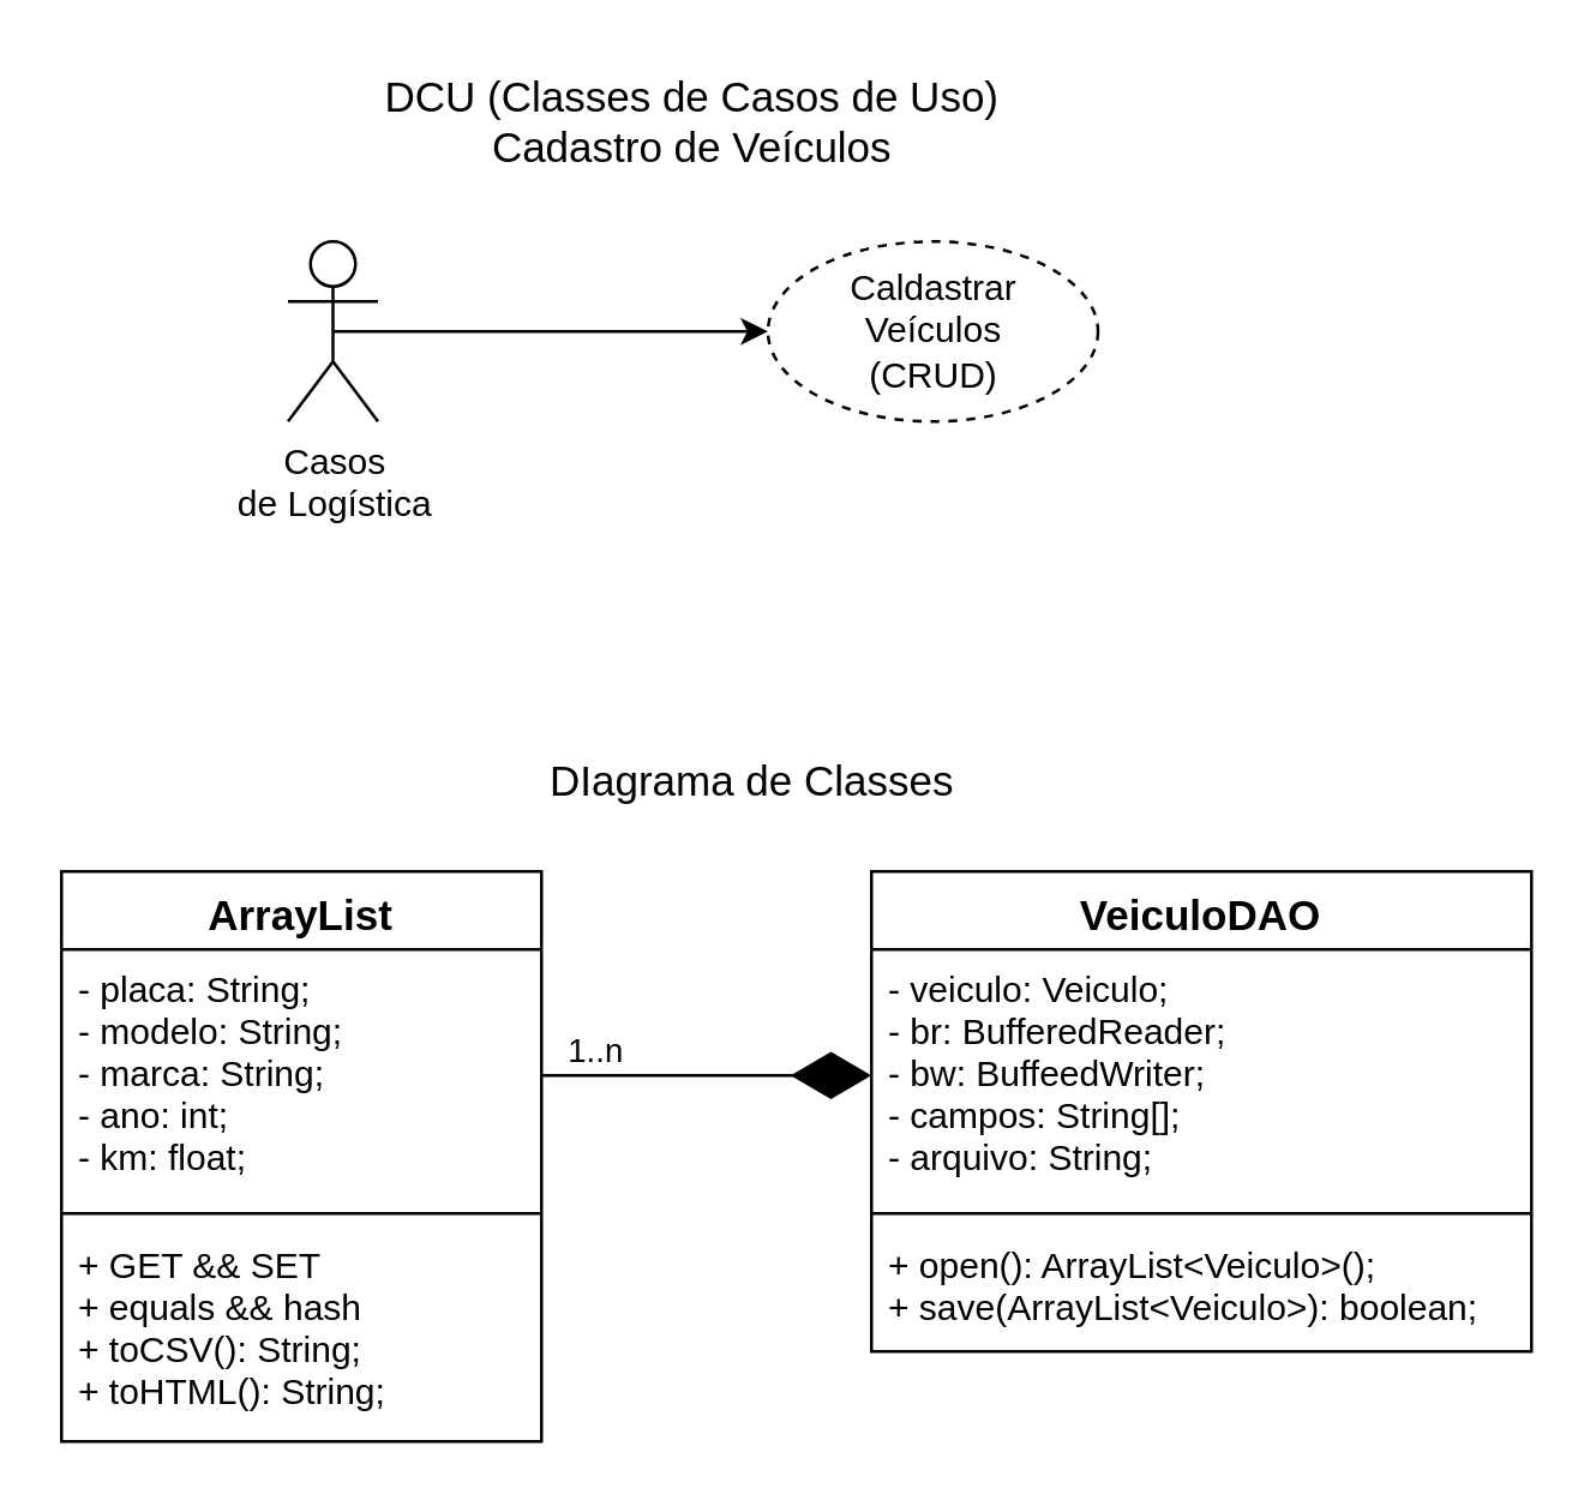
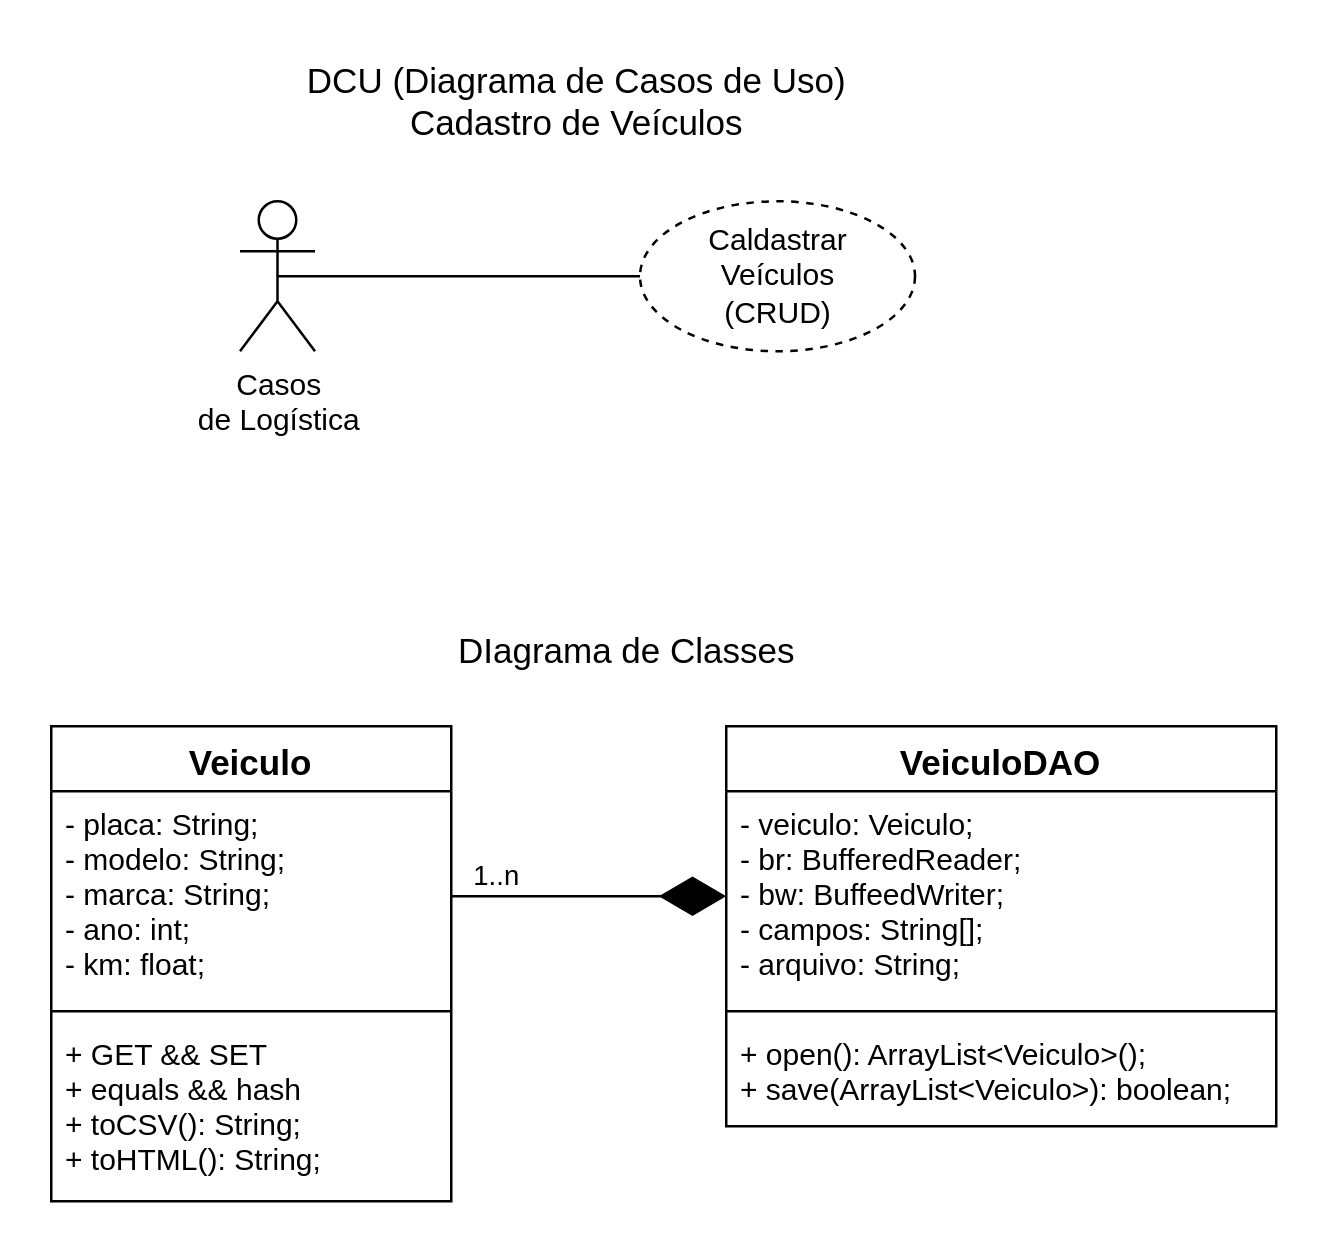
- <mxCell id="5" value="DCU (Classes de Casos de Uso)&lt;br style=&quot;font-size: 14px;&quot;&gt;Cadastro de Veículos" style="text;html=1;strokeColor=none;fillColor=none;align=center;verticalAlign=middle;whiteSpace=wrap;rounded=0;fontSize=14;" parent="1" vertex="1"><mxGeometry x="110" y="20" width="241" height="40" as="geometry" /></mxCell>
+ <mxCell id="5" value="DCU (Diagrama de Casos de Uso)&lt;br style=&quot;font-size: 14px;&quot;&gt;Cadastro de Veículos" style="text;html=1;strokeColor=none;fillColor=none;align=center;verticalAlign=middle;whiteSpace=wrap;rounded=0;fontSize=14;" parent="1" vertex="1"><mxGeometry x="110" y="20" width="241" height="40" as="geometry" /></mxCell>
- <mxCell id="2" style="edgeStyle=orthogonalEdgeStyle;rounded=0;orthogonalLoop=1;jettySize=auto;html=1;exitX=0.5;exitY=0.5;exitDx=0;exitDy=0;exitPerimeter=0;entryX=0;entryY=0.5;entryDx=0;entryDy=0;" parent="1" source="3" target="4" edge="1"><mxGeometry relative="1" as="geometry" /></mxCell>
+ <mxCell id="2" style="edgeStyle=orthogonalEdgeStyle;rounded=0;orthogonalLoop=1;jettySize=auto;html=1;exitX=0.5;exitY=0.5;exitDx=0;exitDy=0;exitPerimeter=0;entryX=0;entryY=0.5;entryDx=0;entryDy=0;endArrow=none;" parent="1" source="3" target="4" edge="1"><mxGeometry relative="1" as="geometry" /></mxCell>
- <mxCell id="8" value="ArrayList" style="swimlane;fontStyle=1;align=center;verticalAlign=top;childLayout=stackLayout;horizontal=1;startSize=26;horizontalStack=0;resizeParent=1;resizeParentMax=0;resizeLast=0;collapsible=1;marginBottom=0;fontSize=14;" parent="1" vertex="1"><mxGeometry x="20" y="290" width="160" height="190" as="geometry" /></mxCell>
+ <mxCell id="8" value="Veiculo" style="swimlane;fontStyle=1;align=center;verticalAlign=top;childLayout=stackLayout;horizontal=1;startSize=26;horizontalStack=0;resizeParent=1;resizeParentMax=0;resizeLast=0;collapsible=1;marginBottom=0;fontSize=14;" parent="1" vertex="1"><mxGeometry x="20" y="290" width="160" height="190" as="geometry" /></mxCell>
